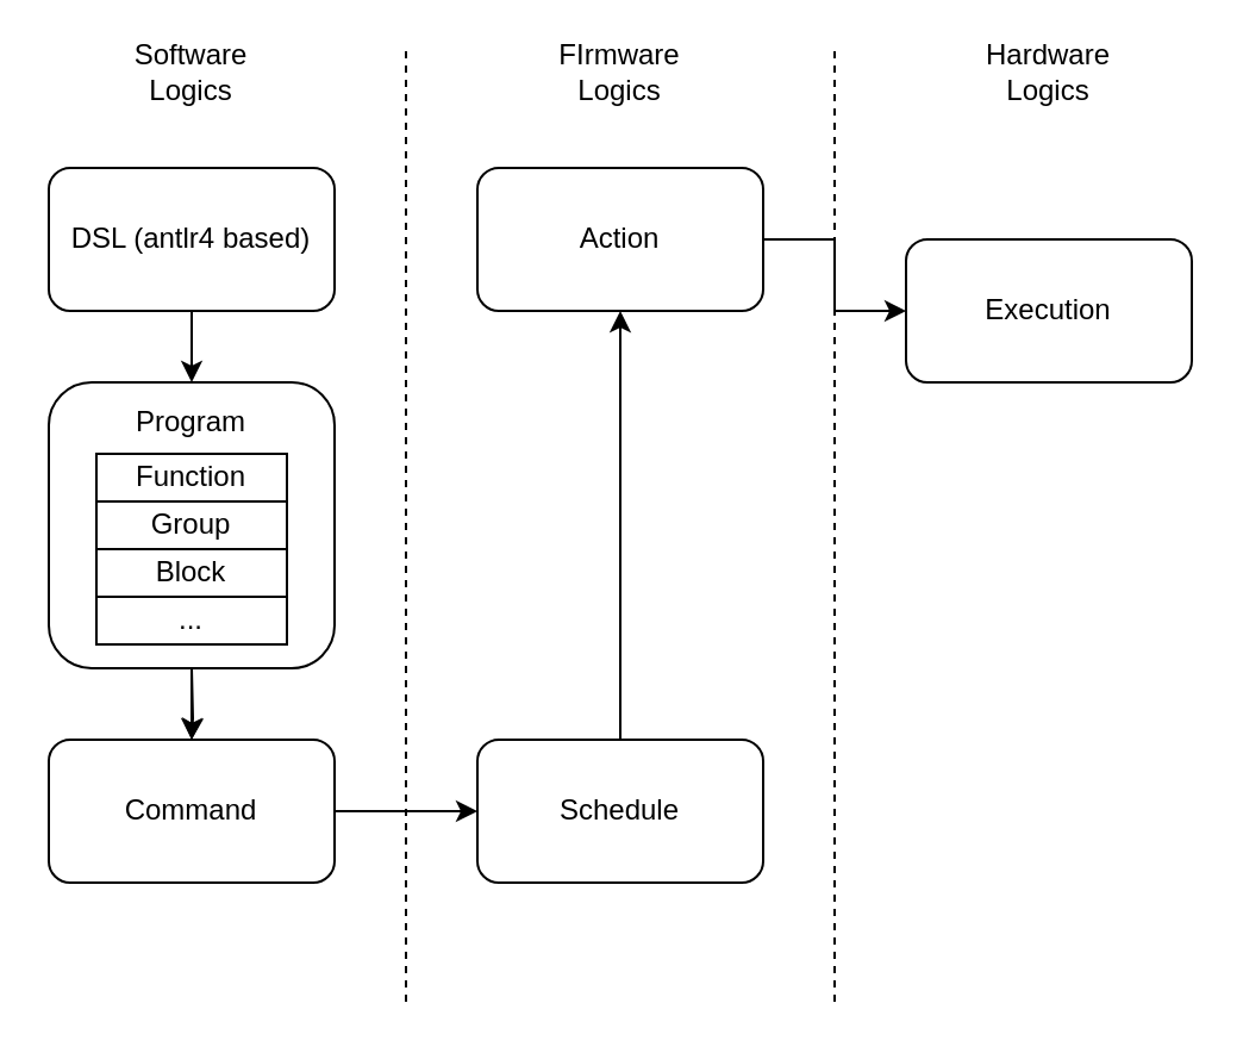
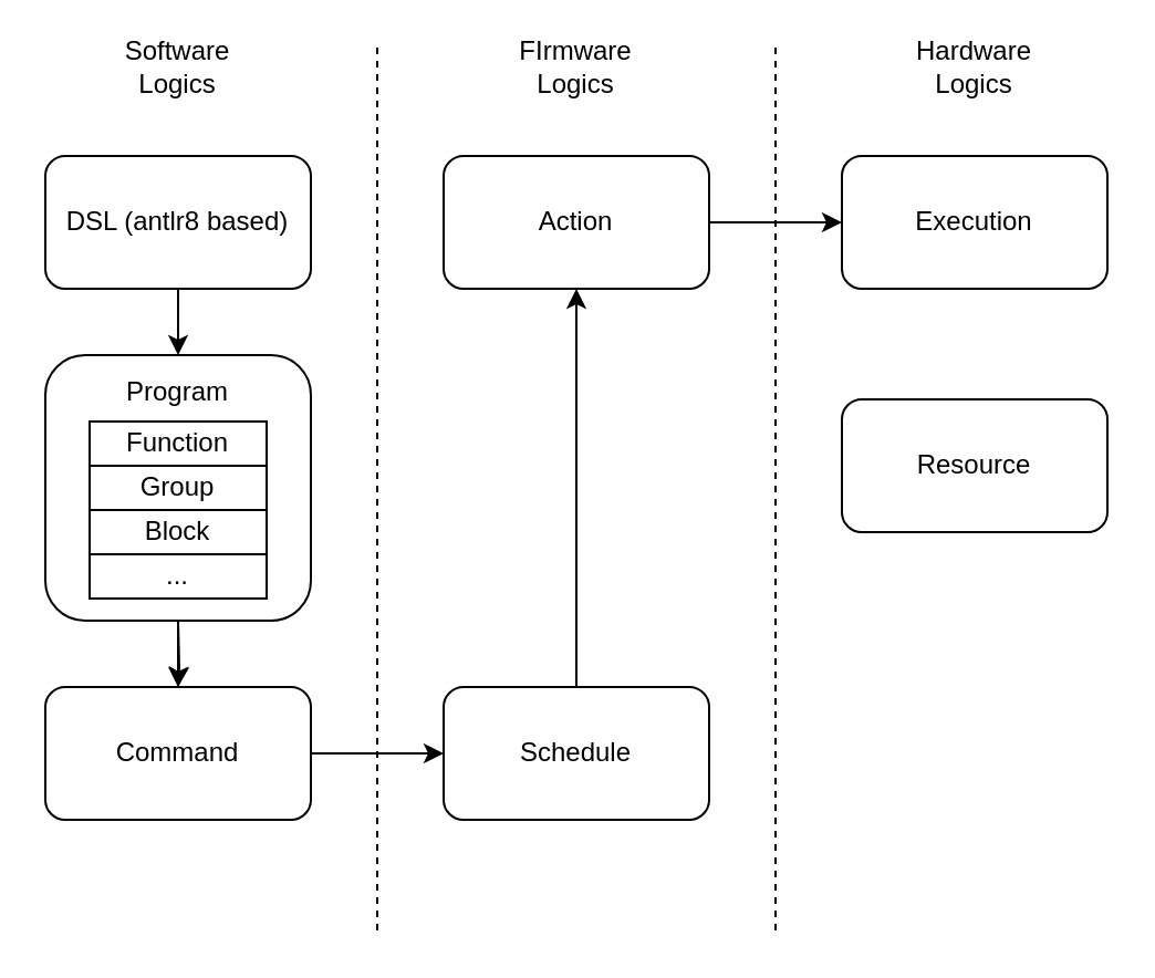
- <mxCell id="3" value="DSL (antlr4 based)" style="rounded=1;whiteSpace=wrap;html=1;" vertex="1" parent="1"><mxGeometry x="20" y="70" width="120" height="60" as="geometry" /></mxCell>
+ <mxCell id="3" value="DSL (antlr8 based)" style="rounded=1;whiteSpace=wrap;html=1;" vertex="1" parent="1"><mxGeometry x="20" y="70" width="120" height="60" as="geometry" /></mxCell>
- <mxCell id="22" value="Execution" style="rounded=1;whiteSpace=wrap;html=1;" vertex="1" parent="1"><mxGeometry x="380" y="100" width="120" height="60" as="geometry" /></mxCell>
+ <mxCell id="22" value="Execution" style="rounded=1;whiteSpace=wrap;html=1;" vertex="1" parent="1"><mxGeometry x="380" y="70" width="120" height="60" as="geometry" /></mxCell>
+ <mxCell id="23" value="Resource" style="rounded=1;whiteSpace=wrap;html=1;" vertex="1" parent="1"><mxGeometry x="380" y="180" width="120" height="60" as="geometry" /></mxCell>
